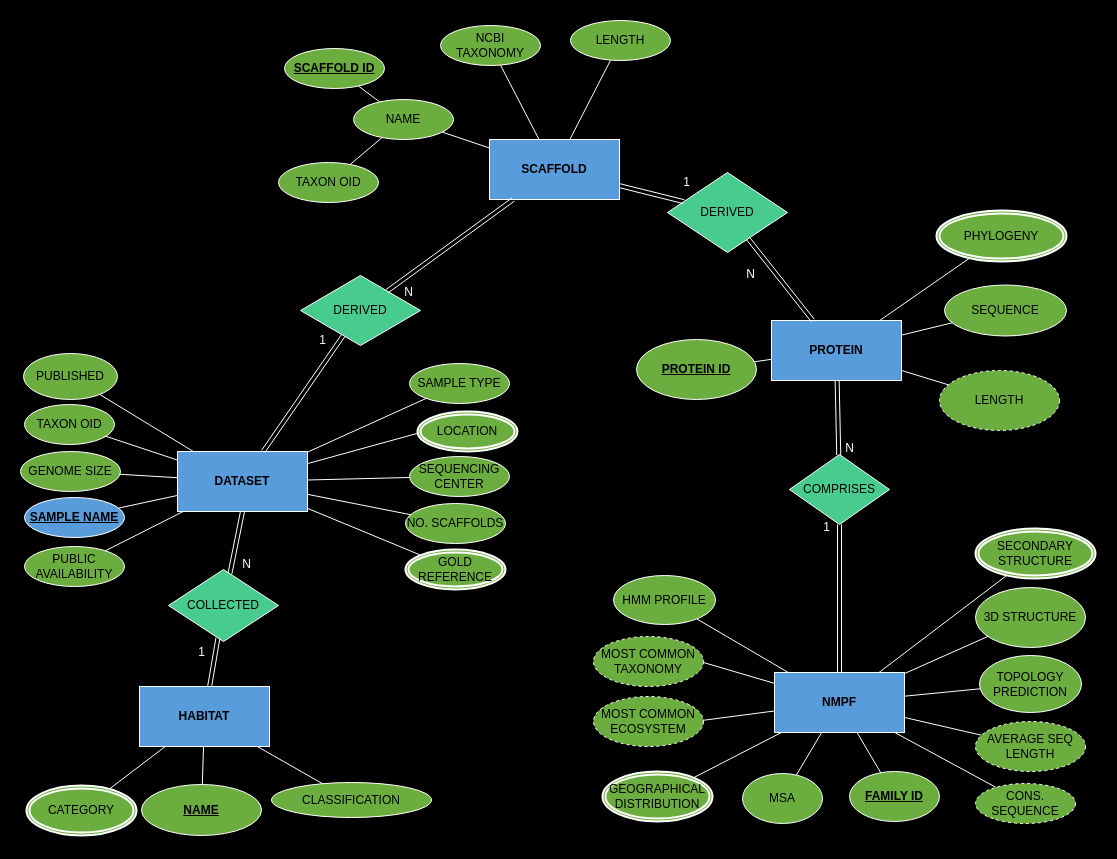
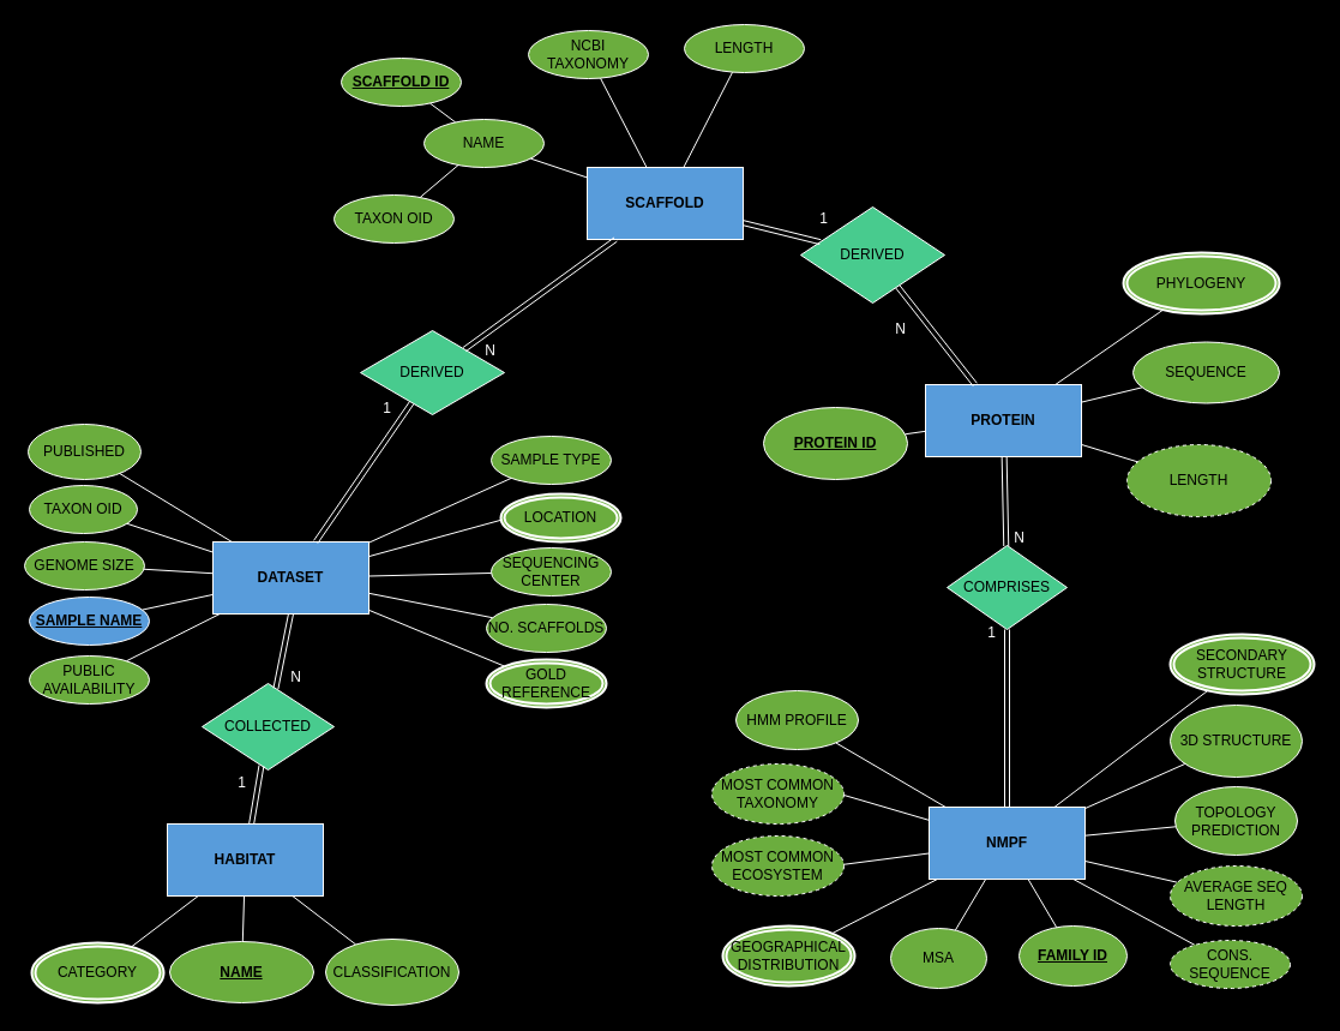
- <mxCell id="48" value="CLASSIFICATION" style="ellipse;whiteSpace=wrap;html=1;align=center;labelBackgroundColor=none;fontFamily=Helvetica;fillColor=#6bad3e;strokeColor=#FFFFFF;fontColor=#000000;labelBorderColor=none;fontStyle=0;" parent="1" vertex="1"><mxGeometry x="271" y="782" width="160" height="35" as="geometry" /></mxCell>
+ <mxCell id="48" value="CLASSIFICATION" style="ellipse;whiteSpace=wrap;html=1;align=center;labelBackgroundColor=none;fontFamily=Helvetica;fillColor=#6bad3e;strokeColor=#FFFFFF;fontColor=#000000;labelBorderColor=none;fontStyle=0;" parent="1" vertex="1"><mxGeometry x="271" y="782" width="111" height="55" as="geometry" /></mxCell>
